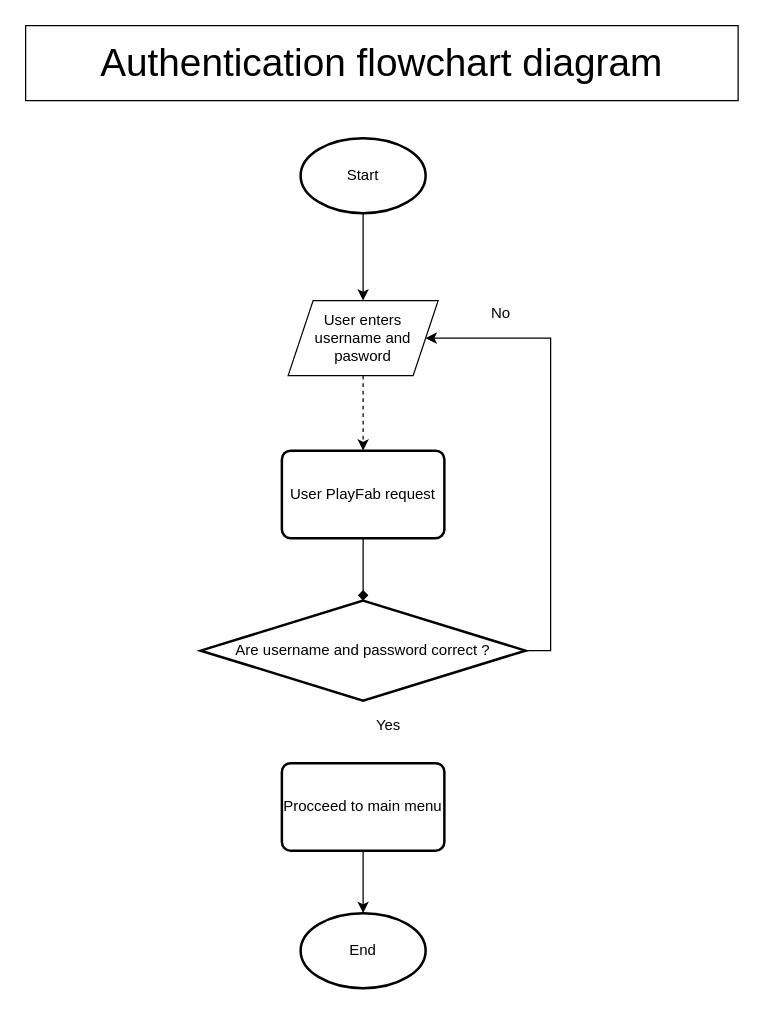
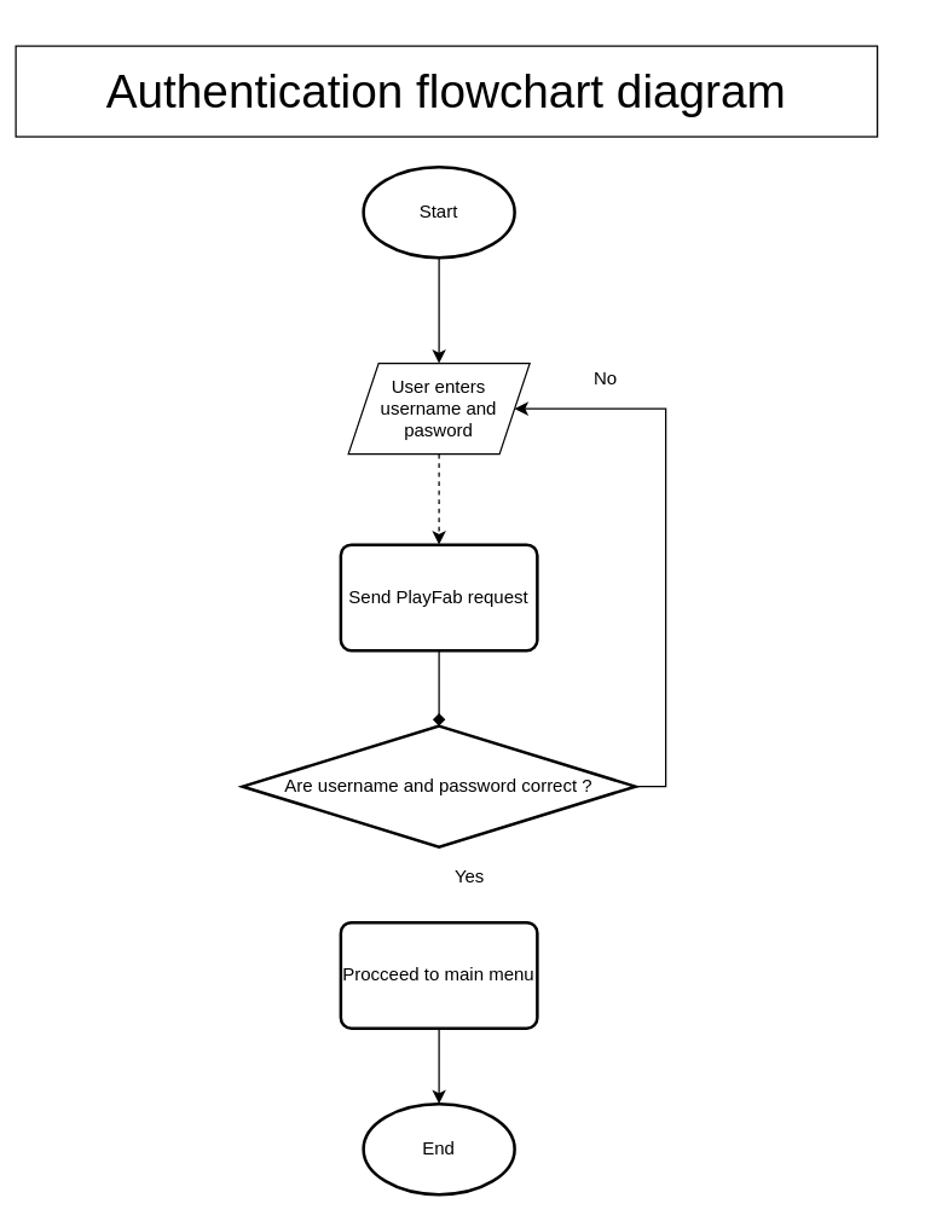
- <mxCell id="15" value="&lt;font style=&quot;font-size: 31px&quot;&gt;Authentication flowchart diagram&lt;/font&gt;" style="rounded=0;whiteSpace=wrap;html=1;" vertex="1" parent="1"><mxGeometry x="20" y="20" width="570" height="60" as="geometry" /></mxCell>
+ <mxCell id="15" value="&lt;font style=&quot;font-size: 31px&quot;&gt;Authentication flowchart diagram&lt;/font&gt;" style="rounded=0;whiteSpace=wrap;html=1;" vertex="1" parent="1"><mxGeometry x="10" y="30" width="570" height="60" as="geometry" /></mxCell>
- <mxCell id="10" value="User PlayFab request" style="rounded=1;whiteSpace=wrap;html=1;absoluteArcSize=1;arcSize=14;strokeWidth=2;" parent="1" vertex="1"><mxGeometry x="225" y="360" width="130" height="70" as="geometry" /></mxCell>
+ <mxCell id="10" value="Send PlayFab request" style="rounded=1;whiteSpace=wrap;html=1;absoluteArcSize=1;arcSize=14;strokeWidth=2;" parent="1" vertex="1"><mxGeometry x="225" y="360" width="130" height="70" as="geometry" /></mxCell>
